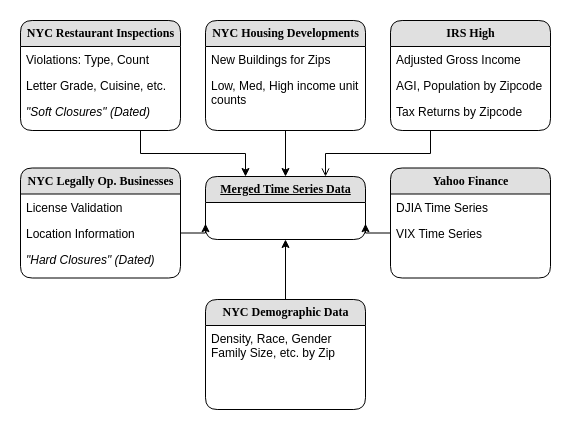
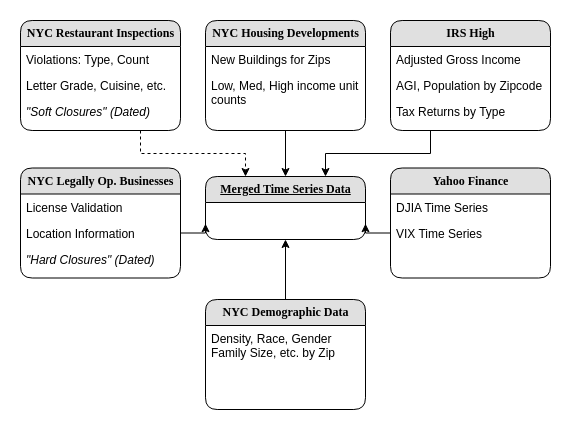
- <mxCell id="6" value="Tax Returns by Zipcode" style="text;html=1;strokeColor=none;fillColor=none;spacingLeft=4;spacingRight=4;whiteSpace=wrap;overflow=hidden;rotatable=0;points=[[0,0.5],[1,0.5]];portConstraint=eastwest;" parent="3" vertex="1"><mxGeometry y="78" width="160" height="26" as="geometry" /></mxCell>
+ <mxCell id="6" value="Tax Returns by Type" style="text;html=1;strokeColor=none;fillColor=none;spacingLeft=4;spacingRight=4;whiteSpace=wrap;overflow=hidden;rotatable=0;points=[[0,0.5],[1,0.5]];portConstraint=eastwest;" parent="3" vertex="1"><mxGeometry y="78" width="160" height="26" as="geometry" /></mxCell>
- <mxCell id="7" style="edgeStyle=orthogonalEdgeStyle;rounded=0;orthogonalLoop=1;jettySize=auto;html=1;exitX=0.75;exitY=1;exitDx=0;exitDy=0;entryX=0.25;entryY=0;entryDx=0;entryDy=0;" edge="1" parent="1" source="8" target="26"><mxGeometry relative="1" as="geometry" /></mxCell>
+ <mxCell id="7" style="edgeStyle=orthogonalEdgeStyle;rounded=0;orthogonalLoop=1;jettySize=auto;html=1;exitX=0.75;exitY=1;exitDx=0;exitDy=0;entryX=0.25;entryY=0;entryDx=0;entryDy=0;dashed=1;" edge="1" parent="1" source="8" target="26"><mxGeometry relative="1" as="geometry" /></mxCell>
- <mxCell id="2" style="edgeStyle=orthogonalEdgeStyle;rounded=0;orthogonalLoop=1;jettySize=auto;html=1;exitX=0.25;exitY=1;exitDx=0;exitDy=0;entryX=0.75;entryY=0;entryDx=0;entryDy=0;endArrow=open;" edge="1" parent="1" source="3" target="26"><mxGeometry relative="1" as="geometry" /></mxCell>
+ <mxCell id="2" style="edgeStyle=orthogonalEdgeStyle;rounded=0;orthogonalLoop=1;jettySize=auto;html=1;exitX=0.25;exitY=1;exitDx=0;exitDy=0;entryX=0.75;entryY=0;entryDx=0;entryDy=0;" edge="1" parent="1" source="3" target="26"><mxGeometry relative="1" as="geometry" /></mxCell>
